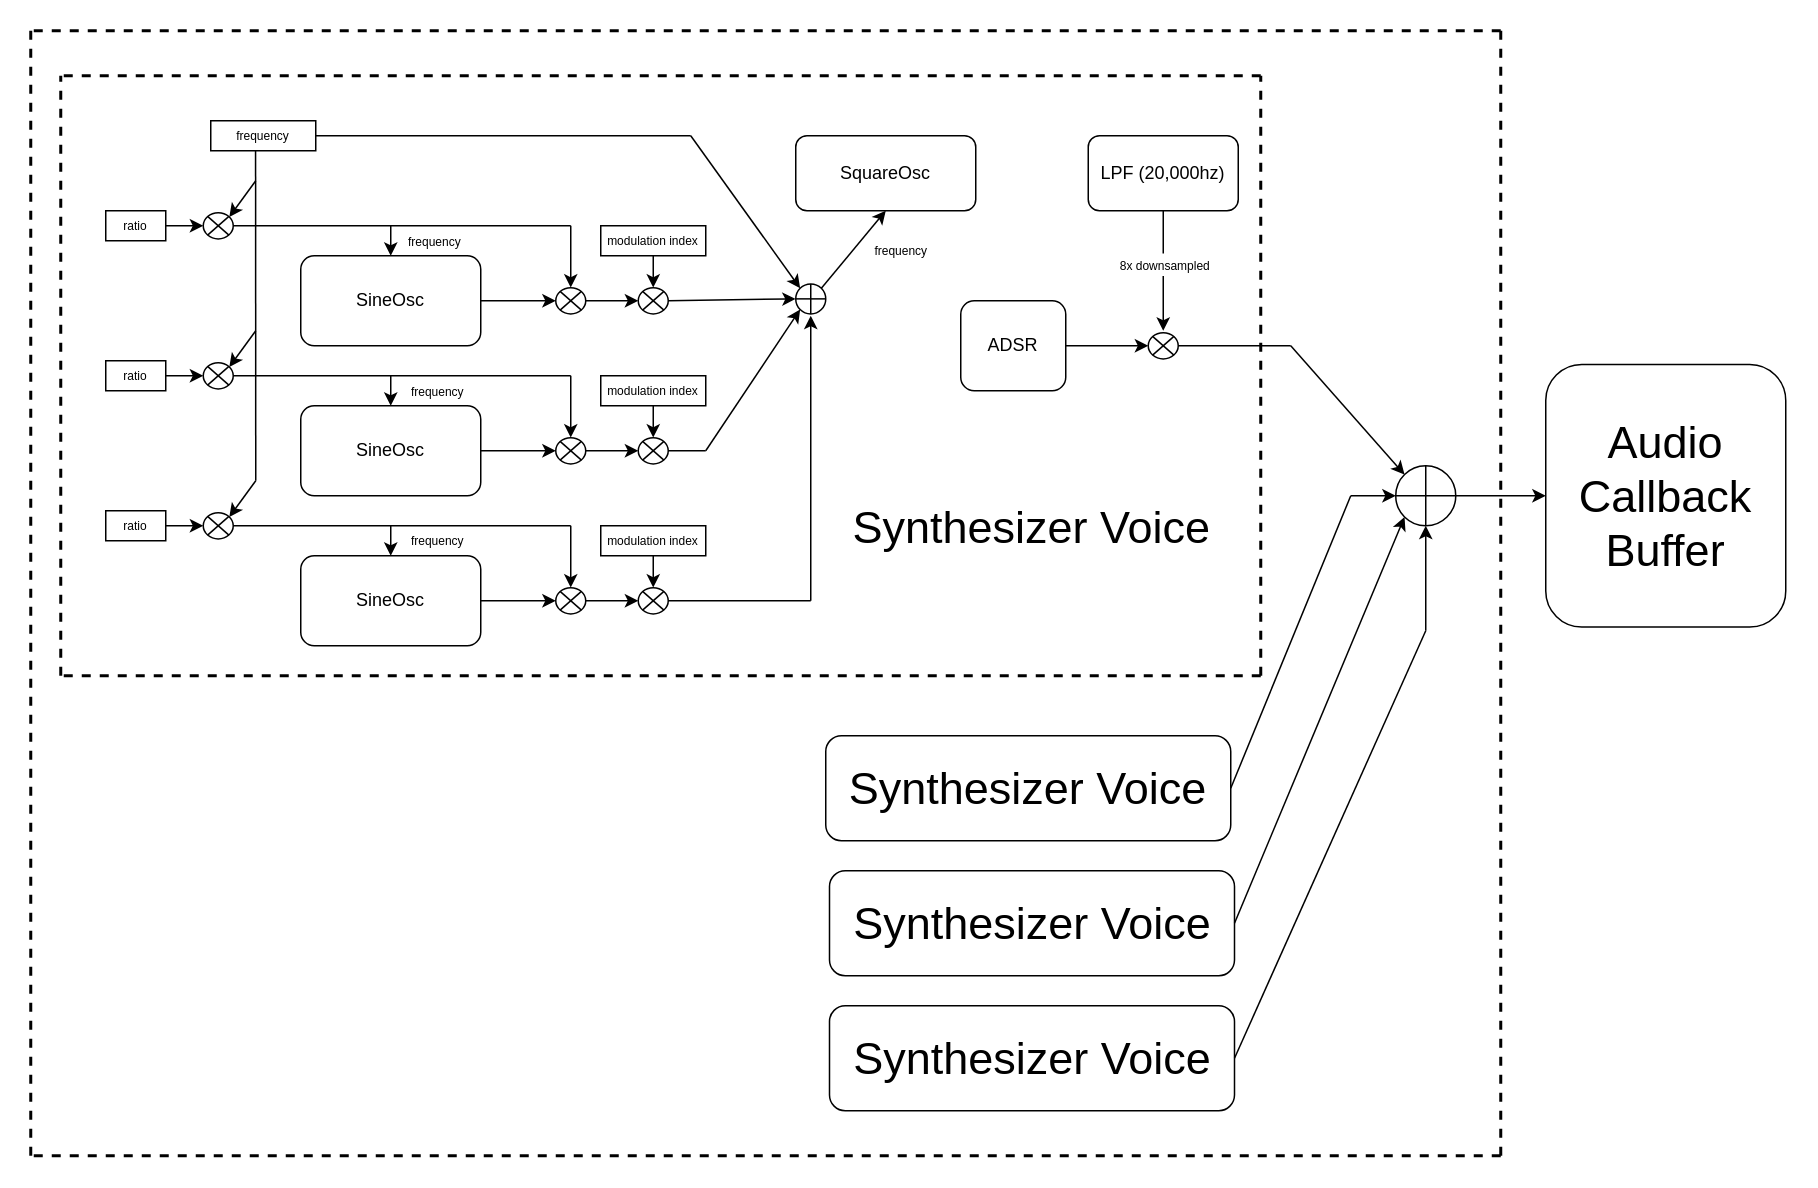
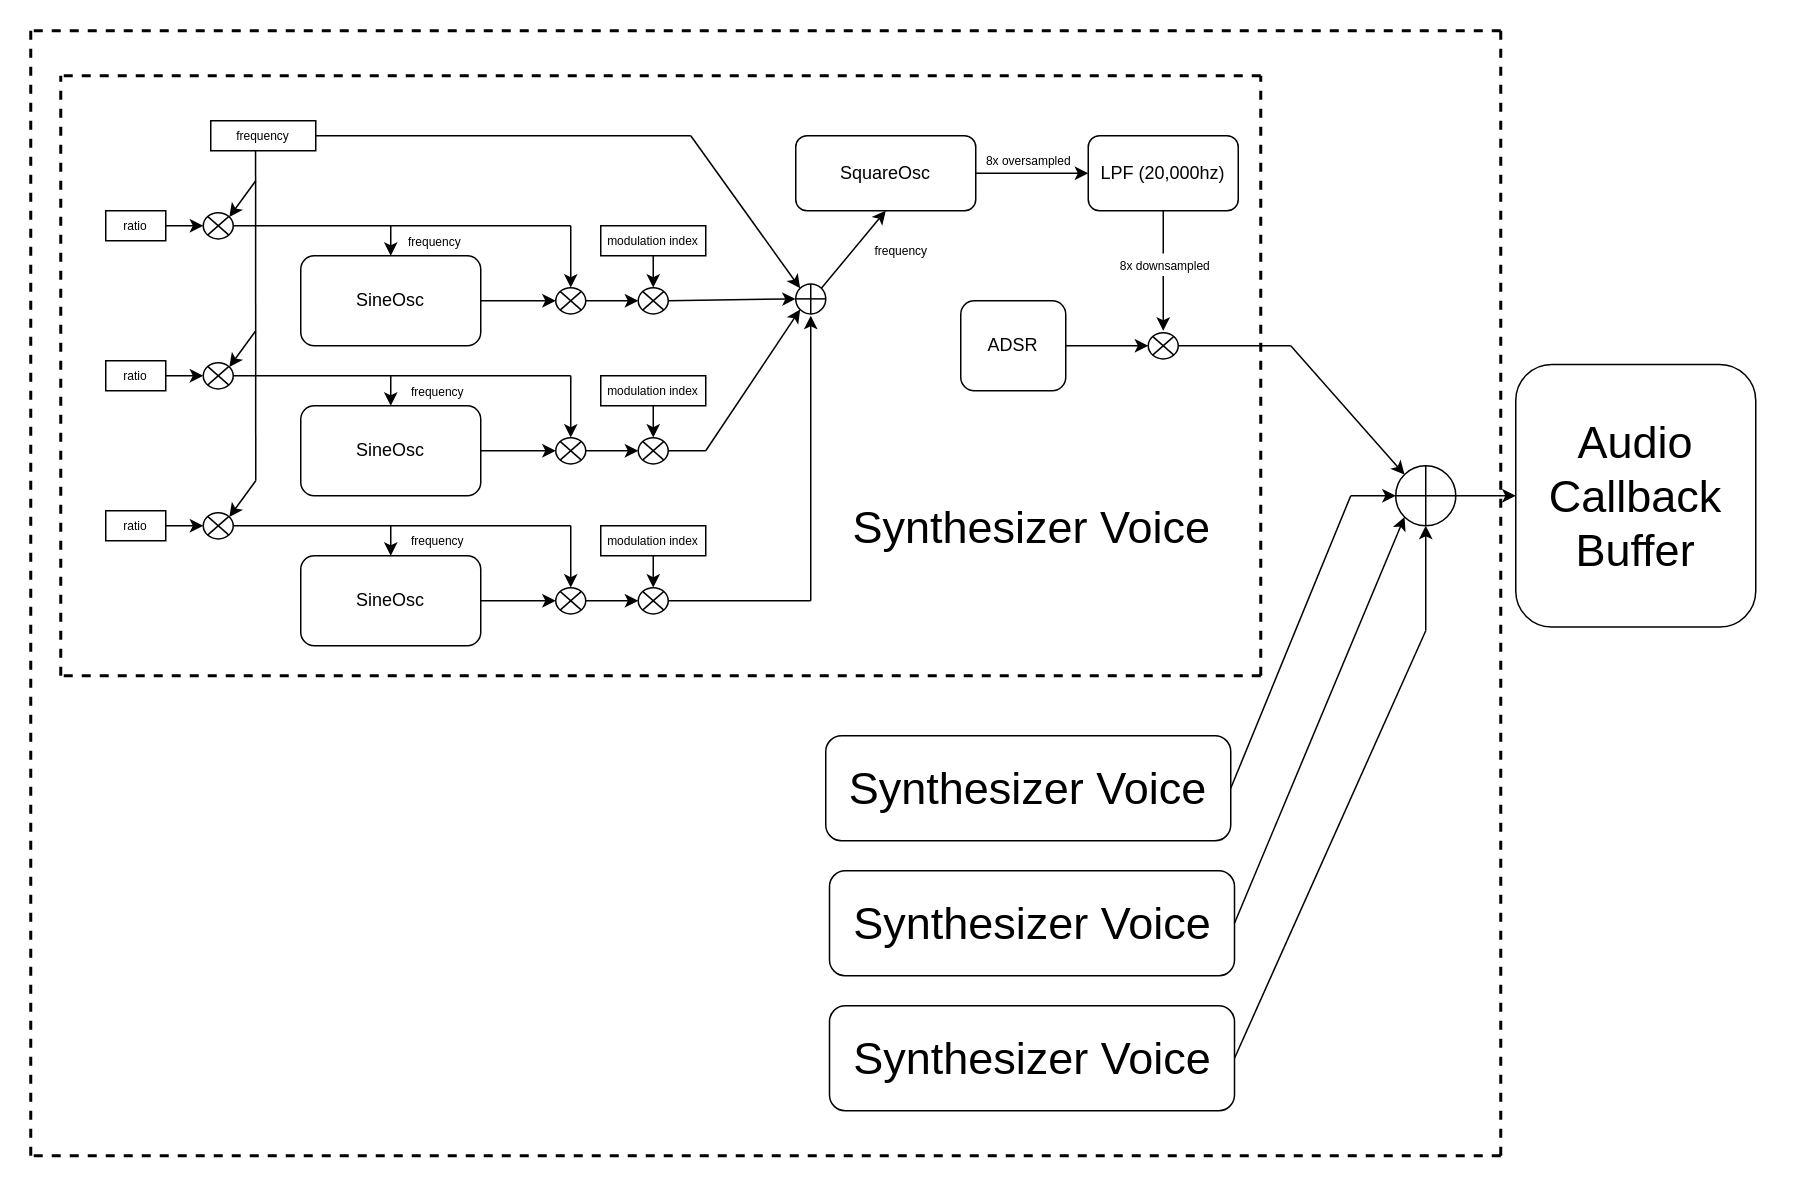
+ <mxCell id="60" value="" style="endArrow=classic;html=1;fontSize=12;exitX=1;exitY=0.5;exitDx=0;exitDy=0;entryX=0;entryY=0.5;entryDx=0;entryDy=0;" parent="1" source="49" target="59" edge="1"><mxGeometry width="50" height="50" relative="1" as="geometry"><mxPoint x="610" y="150" as="sourcePoint" /><mxPoint x="660" y="100" as="targetPoint" /></mxGeometry></mxCell>
+ <mxCell id="61" value="&lt;span style=&quot;font-size: 8px&quot;&gt;8x oversampled&lt;/span&gt;" style="edgeLabel;html=1;align=center;verticalAlign=bottom;resizable=0;points=[];fontSize=12;" parent="60" vertex="1" connectable="0"><mxGeometry x="-0.082" y="1" relative="1" as="geometry"><mxPoint as="offset" /></mxGeometry></mxCell>
- <mxCell id="84" value="Audio Callback Buffer" style="rounded=1;whiteSpace=wrap;html=1;fontSize=30;align=center;" parent="1" vertex="1"><mxGeometry x="1030" y="242.5" width="160" height="175" as="geometry" /></mxCell>
+ <mxCell id="84" value="Audio Callback Buffer" style="rounded=1;whiteSpace=wrap;html=1;fontSize=30;align=center;" parent="1" vertex="1"><mxGeometry x="1010" y="242.5" width="160" height="175" as="geometry" /></mxCell>
